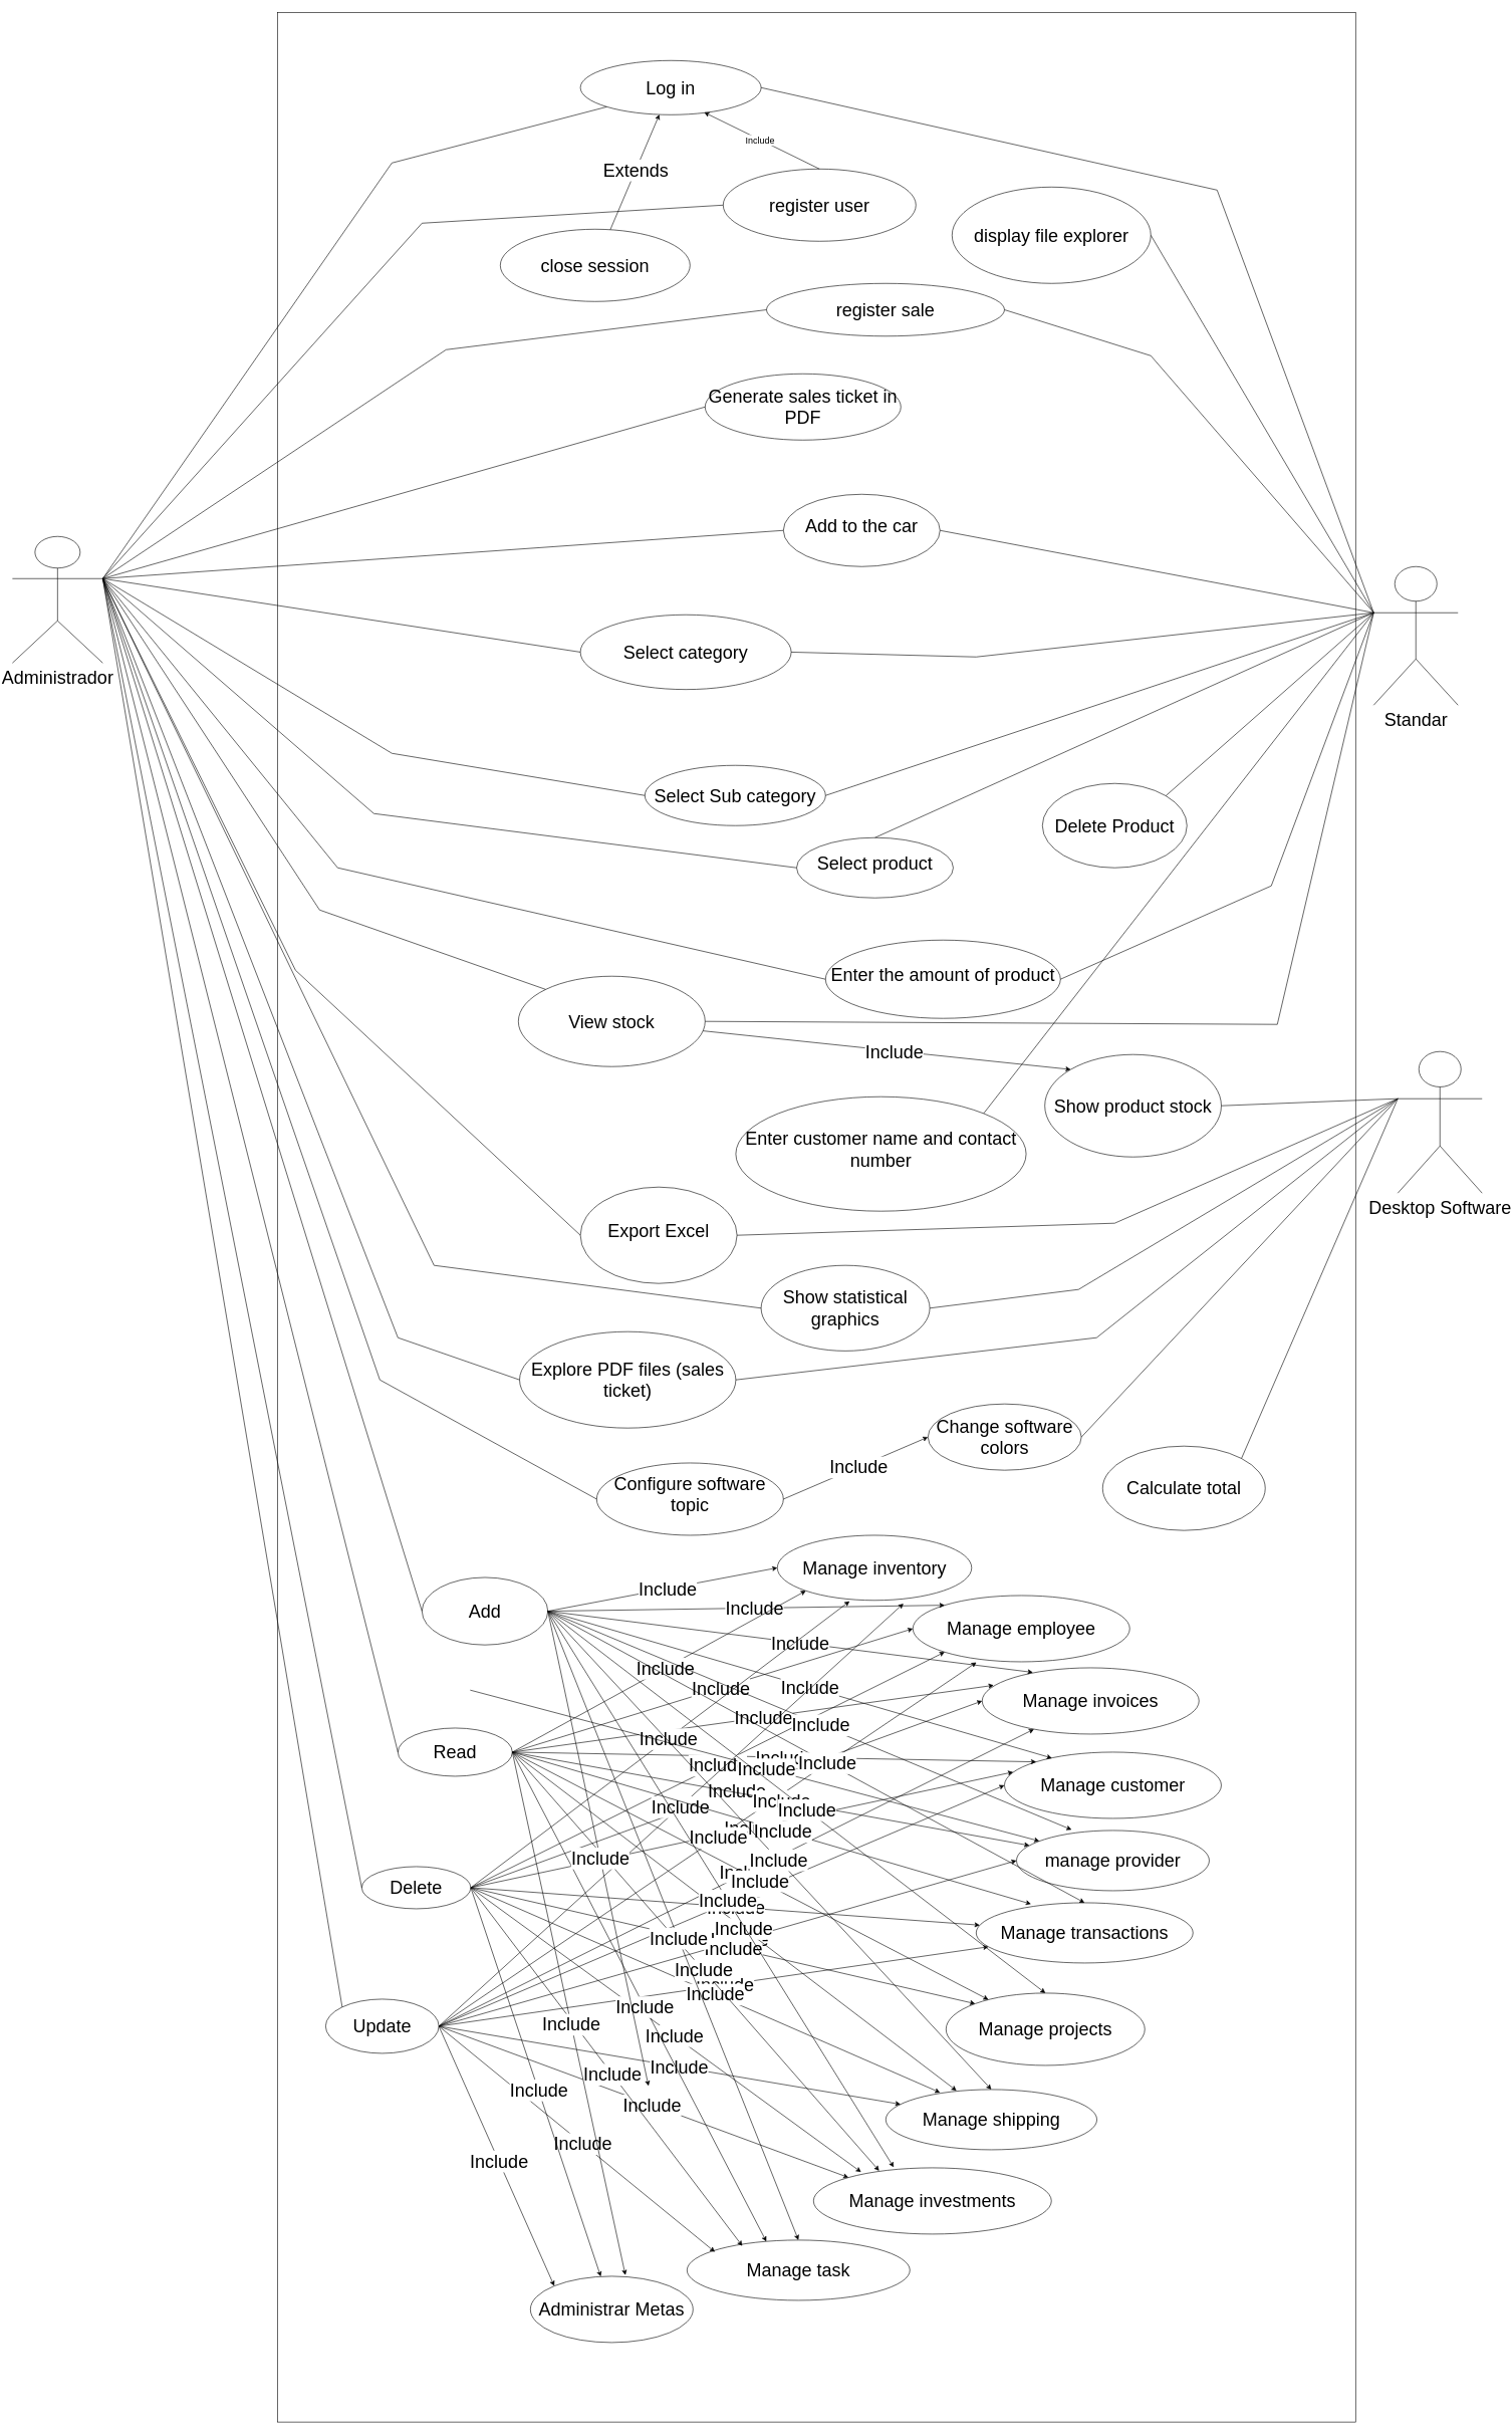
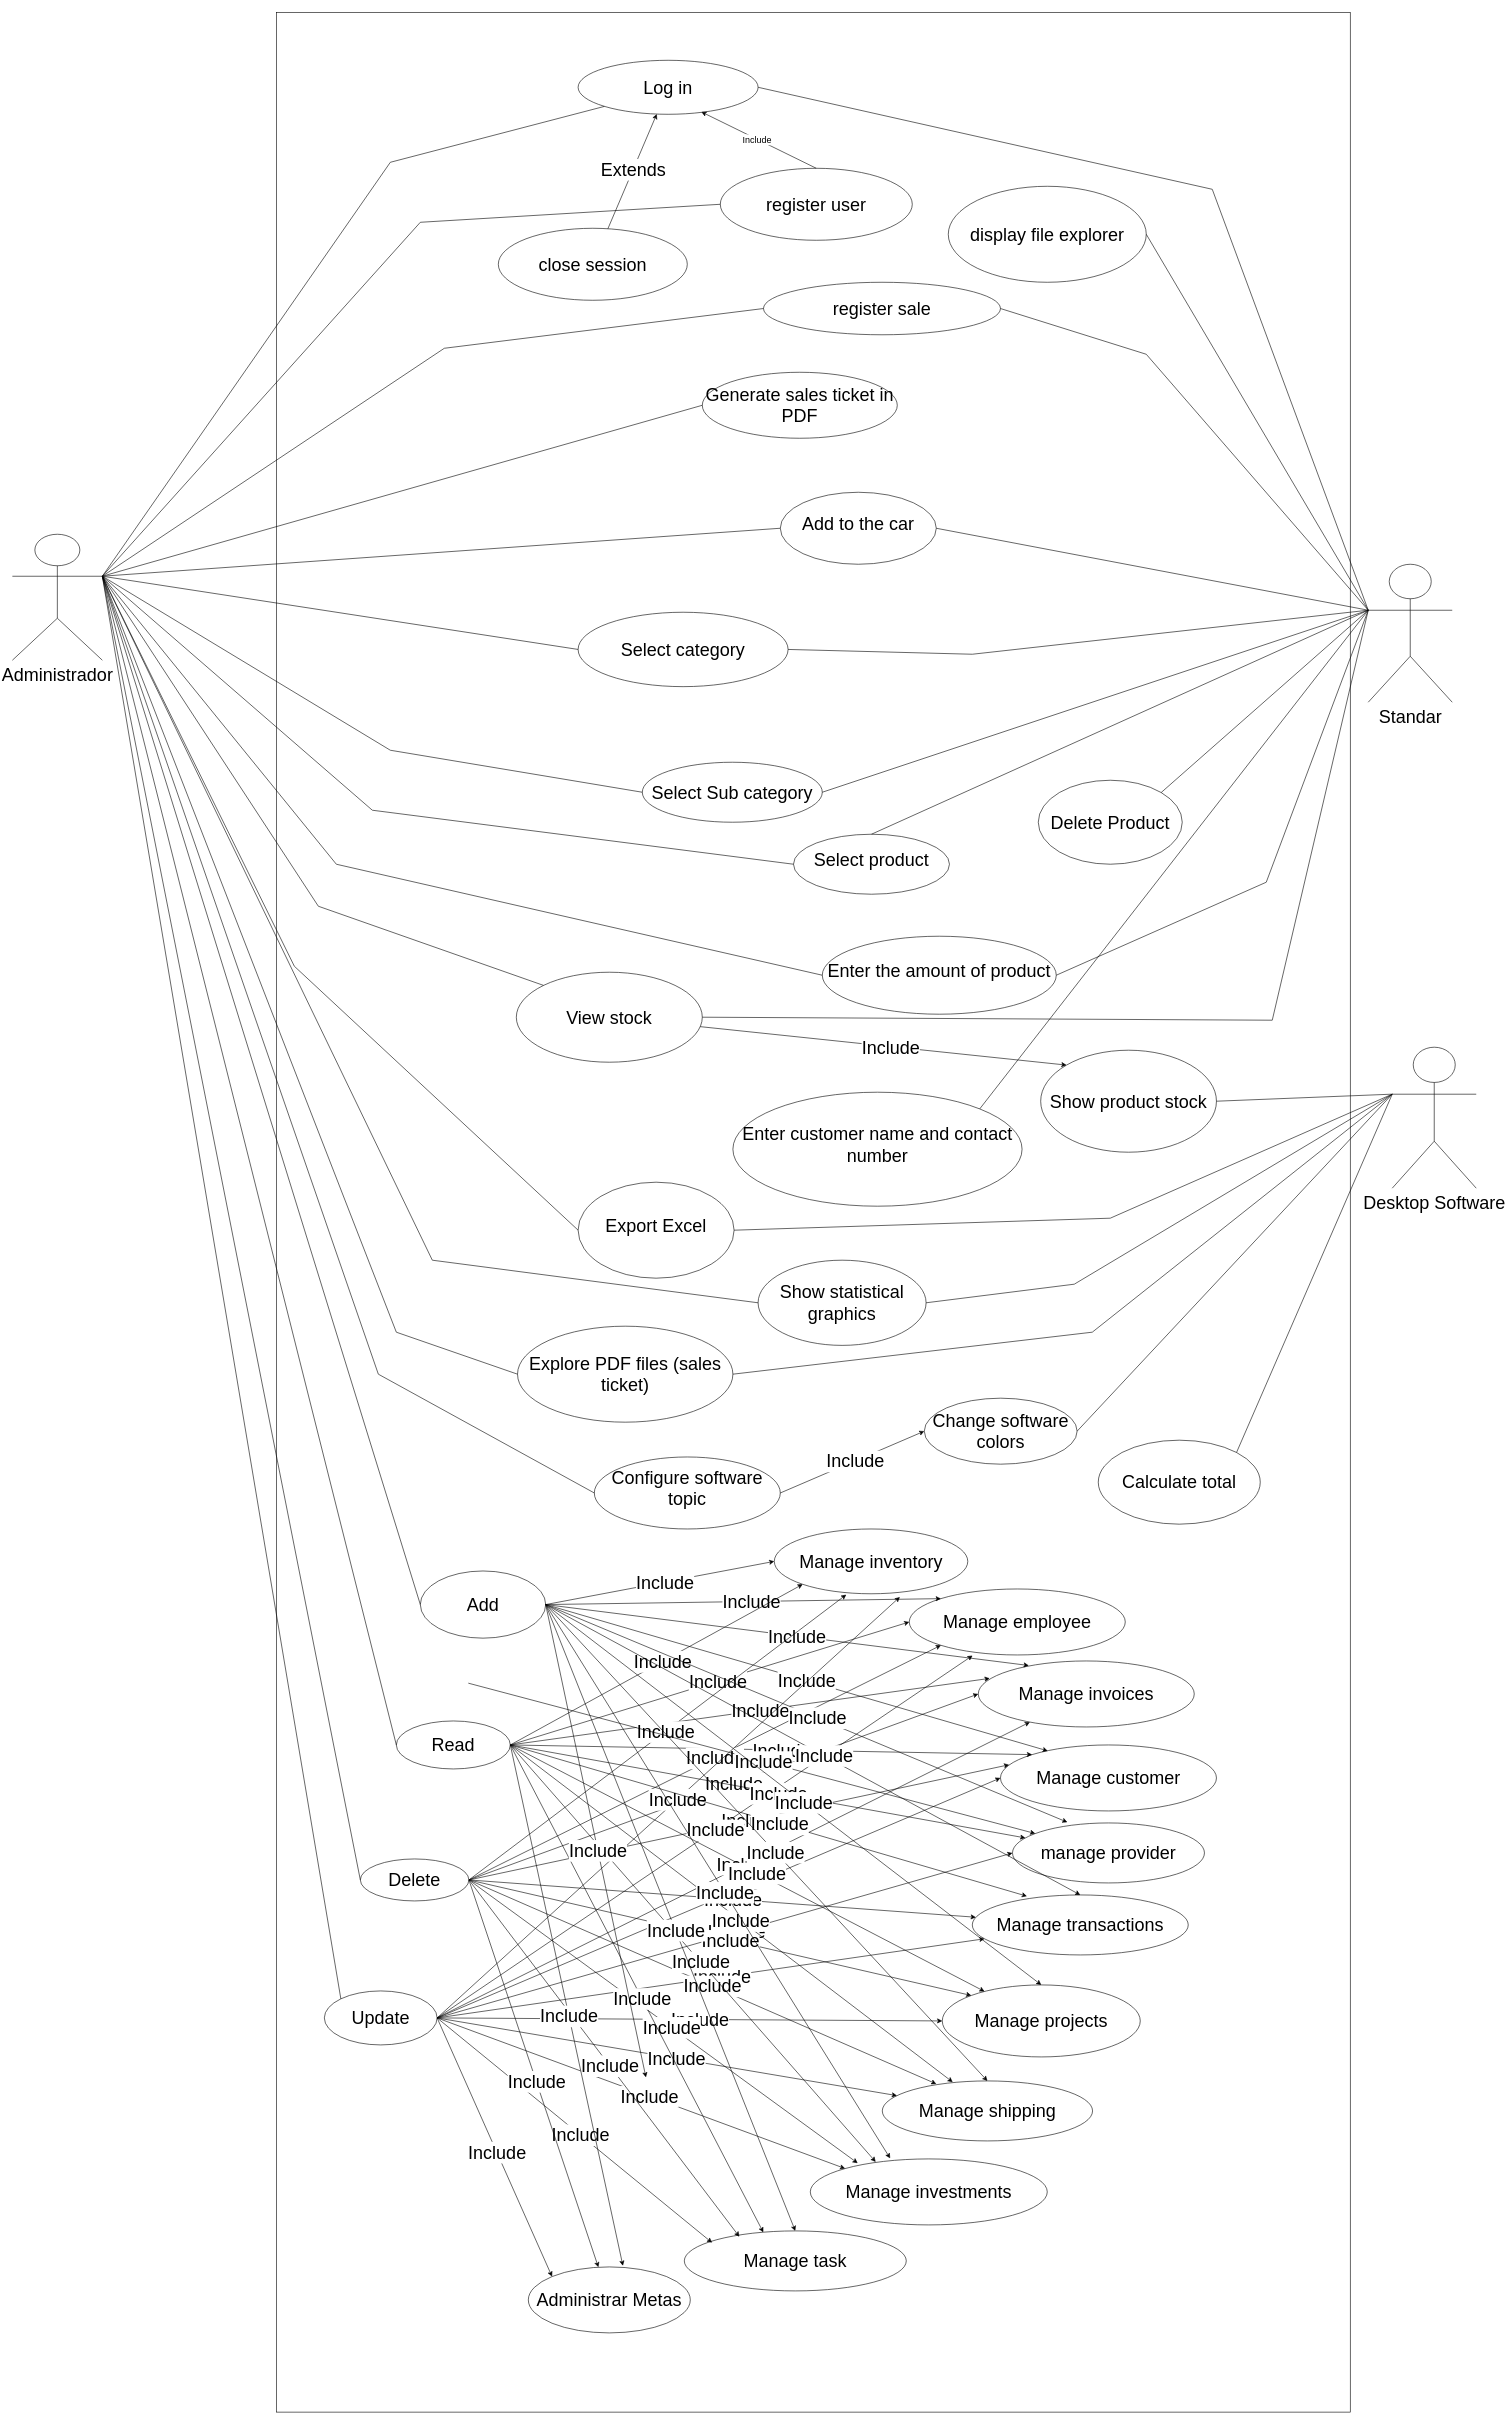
+ <mxCell id="120" value="" style="endArrow=classic;html=1;rounded=0;fontSize=15;exitX=1;exitY=0.5;exitDx=0;exitDy=0;entryX=0;entryY=0.5;entryDx=0;entryDy=0;" parent="1" source="21" target="105" edge="1"><mxGeometry width="50" height="50" relative="1" as="geometry"><mxPoint x="768" y="3075" as="sourcePoint" /><mxPoint x="1611" y="3106" as="targetPoint" /></mxGeometry></mxCell>
+ <mxCell id="121" value="&lt;font style=&quot;font-size: 30px;&quot;&gt;Include&lt;/font&gt;" style="edgeLabel;html=1;align=center;verticalAlign=middle;resizable=0;points=[];fontSize=30;" parent="120" vertex="1" connectable="0"><mxGeometry x="0.04" relative="1" as="geometry"><mxPoint as="offset" /></mxGeometry></mxCell>
